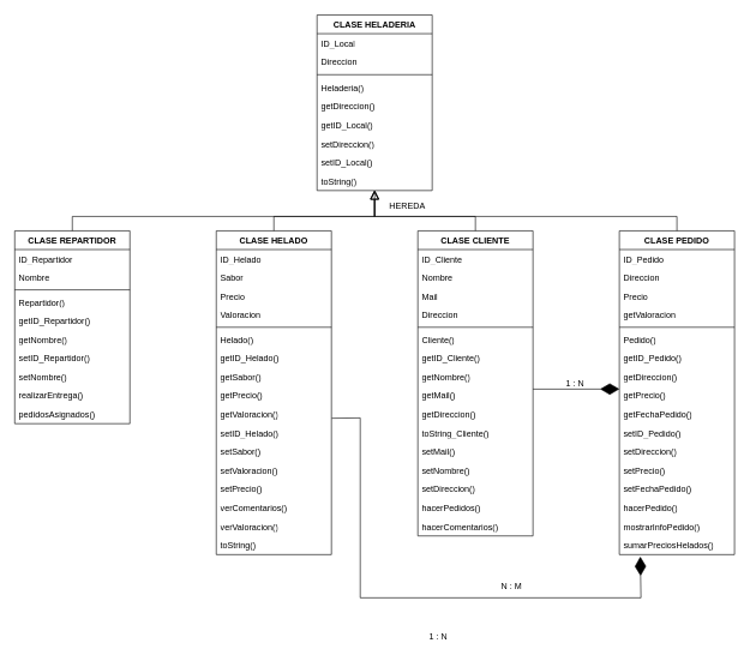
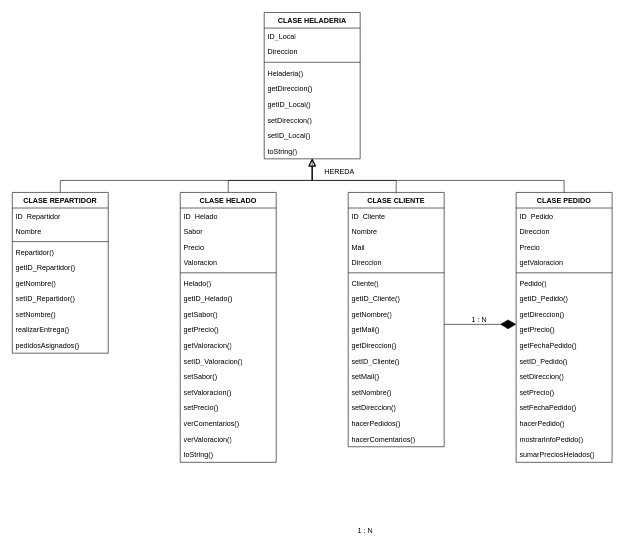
- <mxCell id="40" value="setID_Helado()" style="text;strokeColor=none;fillColor=none;align=left;verticalAlign=top;spacingLeft=4;spacingRight=4;overflow=hidden;rotatable=0;points=[[0,0.5],[1,0.5]];portConstraint=eastwest;whiteSpace=wrap;html=1;" vertex="1" parent="29"><mxGeometry y="268" width="160" height="26" as="geometry" /></mxCell>
+ <mxCell id="40" value="setID_Valoracion()" style="text;strokeColor=none;fillColor=none;align=left;verticalAlign=top;spacingLeft=4;spacingRight=4;overflow=hidden;rotatable=0;points=[[0,0.5],[1,0.5]];portConstraint=eastwest;whiteSpace=wrap;html=1;" vertex="1" parent="29"><mxGeometry y="268" width="160" height="26" as="geometry" /></mxCell>
- <mxCell id="23" value="toString_Cliente()" style="text;strokeColor=none;fillColor=none;align=left;verticalAlign=top;spacingLeft=4;spacingRight=4;overflow=hidden;rotatable=0;points=[[0,0.5],[1,0.5]];portConstraint=eastwest;whiteSpace=wrap;html=1;" vertex="1" parent="12"><mxGeometry y="268" width="160" height="26" as="geometry" /></mxCell>
+ <mxCell id="23" value="setID_Cliente()" style="text;strokeColor=none;fillColor=none;align=left;verticalAlign=top;spacingLeft=4;spacingRight=4;overflow=hidden;rotatable=0;points=[[0,0.5],[1,0.5]];portConstraint=eastwest;whiteSpace=wrap;html=1;" vertex="1" parent="12"><mxGeometry y="268" width="160" height="26" as="geometry" /></mxCell>
- <mxCell id="84" value="N : M" style="text;strokeColor=none;fillColor=none;align=left;verticalAlign=top;spacingLeft=4;spacingRight=4;overflow=hidden;rotatable=0;points=[[0,0.5],[1,0.5]];portConstraint=eastwest;whiteSpace=wrap;html=1;" vertex="1" parent="1"><mxGeometry x="690" y="800" width="40" height="26" as="geometry" /></mxCell>
- <mxCell id="83" value="" style="endArrow=diamondThin;endFill=1;endSize=24;html=1;rounded=0;entryX=0.182;entryY=1.108;entryDx=0;entryDy=0;entryPerimeter=0;exitX=1.003;exitY=0.71;exitDx=0;exitDy=0;exitPerimeter=0;" edge="1" parent="1" source="39" target="64"><mxGeometry width="160" relative="1" as="geometry"><mxPoint x="500" y="580" as="sourcePoint" /><mxPoint x="890" y="800" as="targetPoint" /><Array as="points"><mxPoint x="500" y="580" /><mxPoint x="500" y="830" /><mxPoint x="890" y="830" /></Array></mxGeometry></mxCell>
